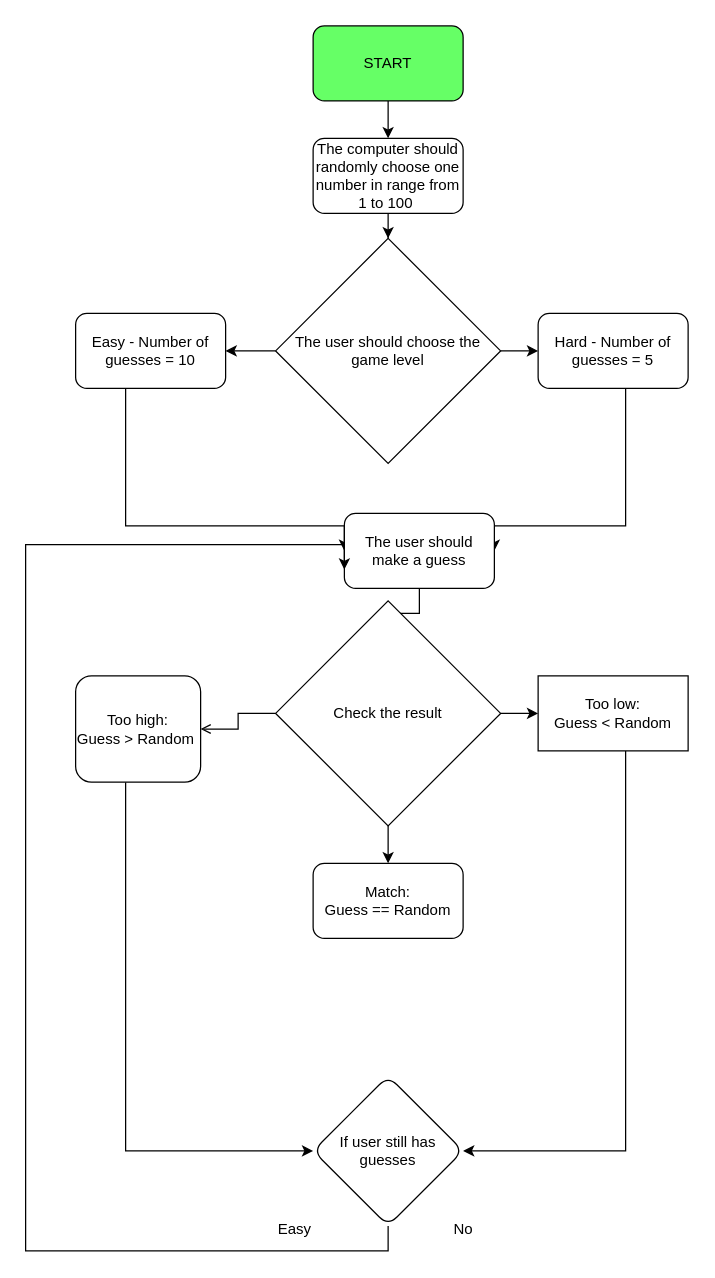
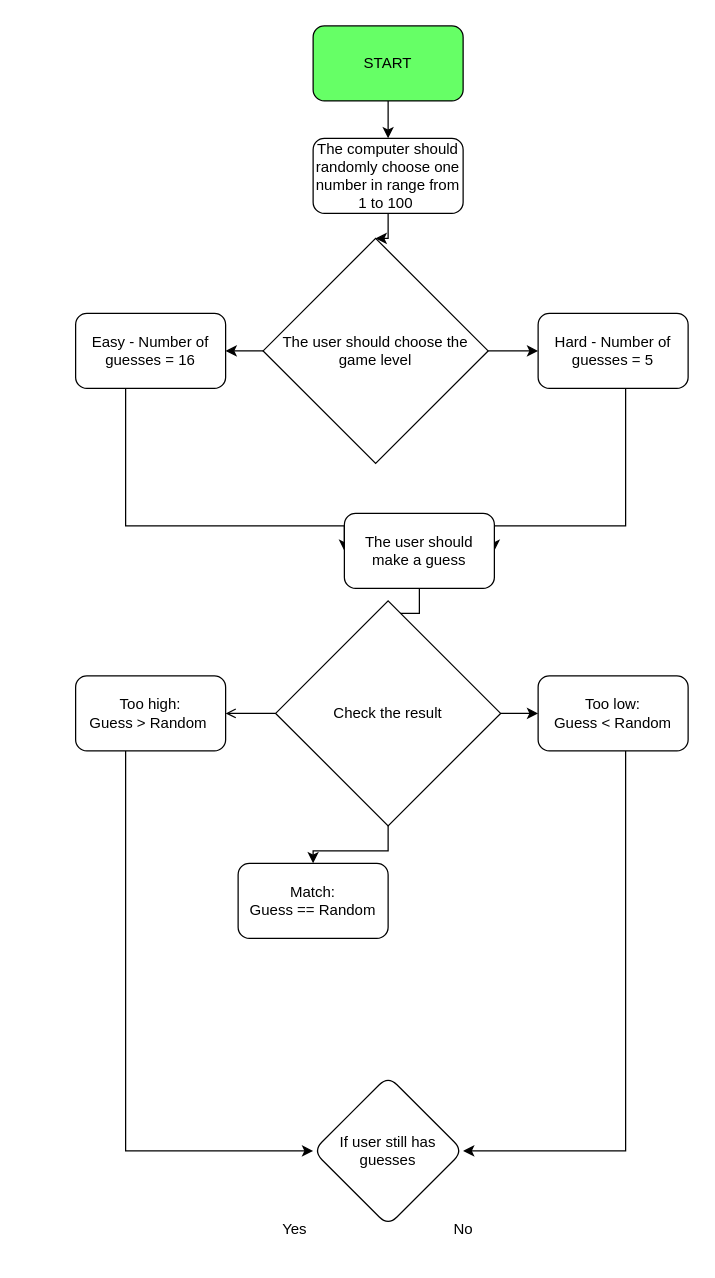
- <mxCell id="8" value="Easy - Number of guesses = 10" style="rounded=1;whiteSpace=wrap;html=1;" vertex="1" parent="1"><mxGeometry x="60" y="250" width="120" height="60" as="geometry" /></mxCell>
+ <mxCell id="8" value="Easy - Number of guesses = 16" style="rounded=1;whiteSpace=wrap;html=1;" vertex="1" parent="1"><mxGeometry x="60" y="250" width="120" height="60" as="geometry" /></mxCell>
- <mxCell id="23" value="The user should choose the game level" style="rhombus;whiteSpace=wrap;html=1;" vertex="1" parent="1"><mxGeometry x="220" y="190" width="180" height="180" as="geometry" /></mxCell>
+ <mxCell id="23" value="The user should choose the game level" style="rhombus;whiteSpace=wrap;html=1;" vertex="1" parent="1"><mxGeometry x="210" y="190" width="180" height="180" as="geometry" /></mxCell>
- <mxCell id="21" value="Too low:&lt;div&gt;Guess &amp;lt; Random&lt;/div&gt;" style="whiteSpace=wrap;html=1;rounded=0;" vertex="1" parent="1"><mxGeometry x="430" y="540" width="120" height="60" as="geometry" /></mxCell>
+ <mxCell id="21" value="Too low:&lt;div&gt;Guess &amp;lt; Random&lt;/div&gt;" style="rounded=1;whiteSpace=wrap;html=1;" vertex="1" parent="1"><mxGeometry x="430" y="540" width="120" height="60" as="geometry" /></mxCell>
- <mxCell id="18" value="&lt;div&gt;Too high:&lt;/div&gt;Guess &amp;gt; Random&amp;nbsp;" style="rounded=1;whiteSpace=wrap;html=1;" vertex="1" parent="1"><mxGeometry x="60" y="540" width="100" height="85" as="geometry" /></mxCell>
+ <mxCell id="18" value="&lt;div&gt;Too high:&lt;/div&gt;Guess &amp;gt; Random&amp;nbsp;" style="rounded=1;whiteSpace=wrap;html=1;" vertex="1" parent="1"><mxGeometry x="60" y="540" width="120" height="60" as="geometry" /></mxCell>
- <mxCell id="19" value="Match:&lt;div&gt;Guess == Random&lt;/div&gt;" style="rounded=1;whiteSpace=wrap;html=1;" vertex="1" parent="1"><mxGeometry x="250" y="690" width="120" height="60" as="geometry" /></mxCell>
+ <mxCell id="19" value="Match:&lt;div&gt;Guess == Random&lt;/div&gt;" style="rounded=1;whiteSpace=wrap;html=1;" vertex="1" parent="1"><mxGeometry x="190" y="690" width="120" height="60" as="geometry" /></mxCell>
- <mxCell id="24" style="edgeStyle=orthogonalEdgeStyle;rounded=0;orthogonalLoop=1;jettySize=auto;html=1;exitX=0.5;exitY=1;exitDx=0;exitDy=0;entryX=0;entryY=0.75;entryDx=0;entryDy=0;" edge="1" parent="1" source="25" target="12"><mxGeometry relative="1" as="geometry"><mxPoint x="20" y="440" as="targetPoint" /><Array as="points"><mxPoint x="310" y="1000" /><mxPoint x="20" y="1000" /><mxPoint x="20" y="435" /></Array></mxGeometry></mxCell>
- <mxCell id="26" value="Easy" style="text;html=1;align=center;verticalAlign=middle;resizable=0;points=[];autosize=1;strokeColor=none;fillColor=none;" vertex="1" parent="1"><mxGeometry x="215" y="968" width="40" height="30" as="geometry" /></mxCell>
+ <mxCell id="26" value="Yes" style="text;html=1;align=center;verticalAlign=middle;resizable=0;points=[];autosize=1;strokeColor=none;fillColor=none;" vertex="1" parent="1"><mxGeometry x="215" y="968" width="40" height="30" as="geometry" /></mxCell>
